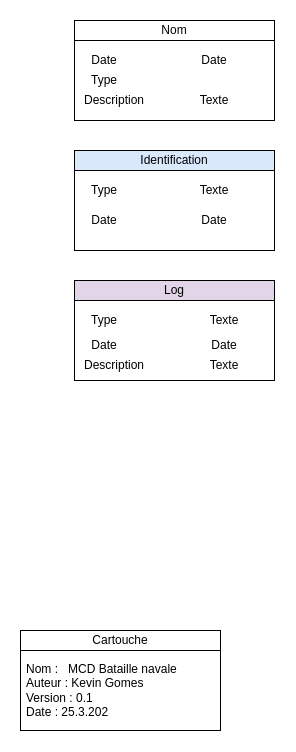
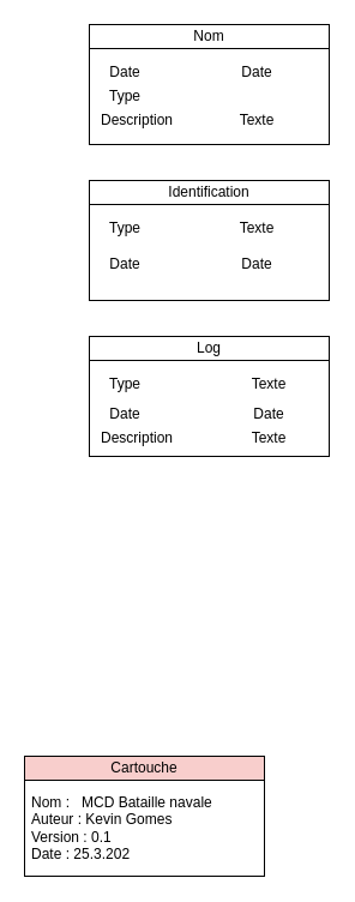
- <mxCell id="5" value="Identification" style="rounded=0;whiteSpace=wrap;html=1;fillColor=#dae8fc;" parent="1" vertex="1"><mxGeometry x="74" y="150" width="200" height="20" as="geometry" /></mxCell>
+ <mxCell id="5" value="Identification" style="rounded=0;whiteSpace=wrap;html=1;" parent="1" vertex="1"><mxGeometry x="74" y="150" width="200" height="20" as="geometry" /></mxCell>
- <mxCell id="7" value="Log" style="rounded=0;whiteSpace=wrap;html=1;fillColor=#e1d5e7;" parent="1" vertex="1"><mxGeometry x="74" y="280" width="200" height="20" as="geometry" /></mxCell>
+ <mxCell id="7" value="Log" style="rounded=0;whiteSpace=wrap;html=1;" parent="1" vertex="1"><mxGeometry x="74" y="280" width="200" height="20" as="geometry" /></mxCell>
- <mxCell id="9" value="Cartouche" style="rounded=0;whiteSpace=wrap;html=1;" parent="1" vertex="1"><mxGeometry x="20" y="630" width="200" height="20" as="geometry" /></mxCell>
+ <mxCell id="9" value="Cartouche" style="rounded=0;whiteSpace=wrap;html=1;fillColor=#f8cecc;" parent="1" vertex="1"><mxGeometry x="20" y="630" width="200" height="20" as="geometry" /></mxCell>
